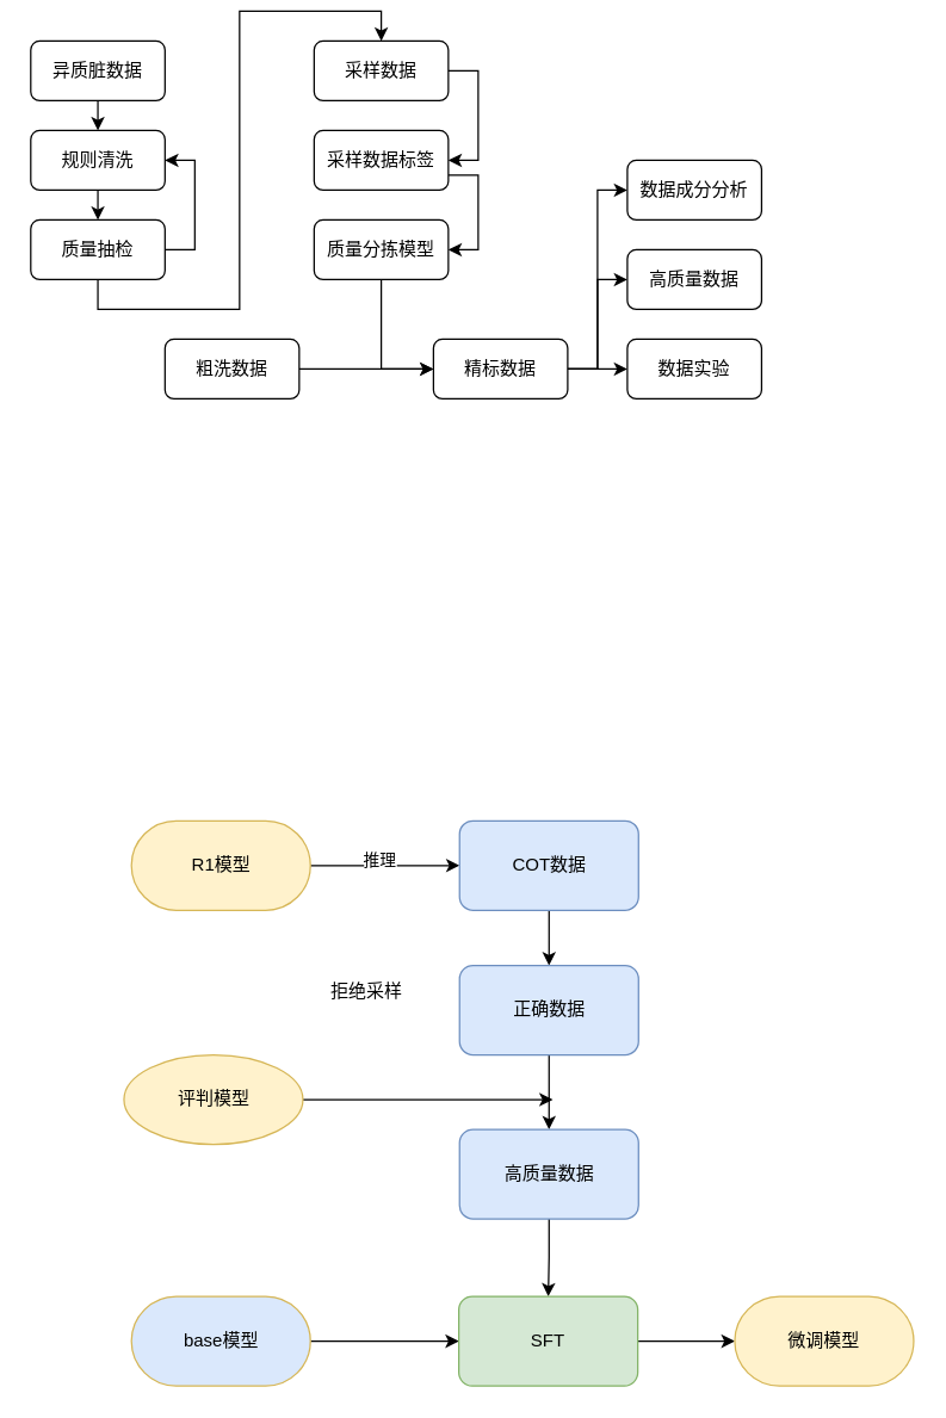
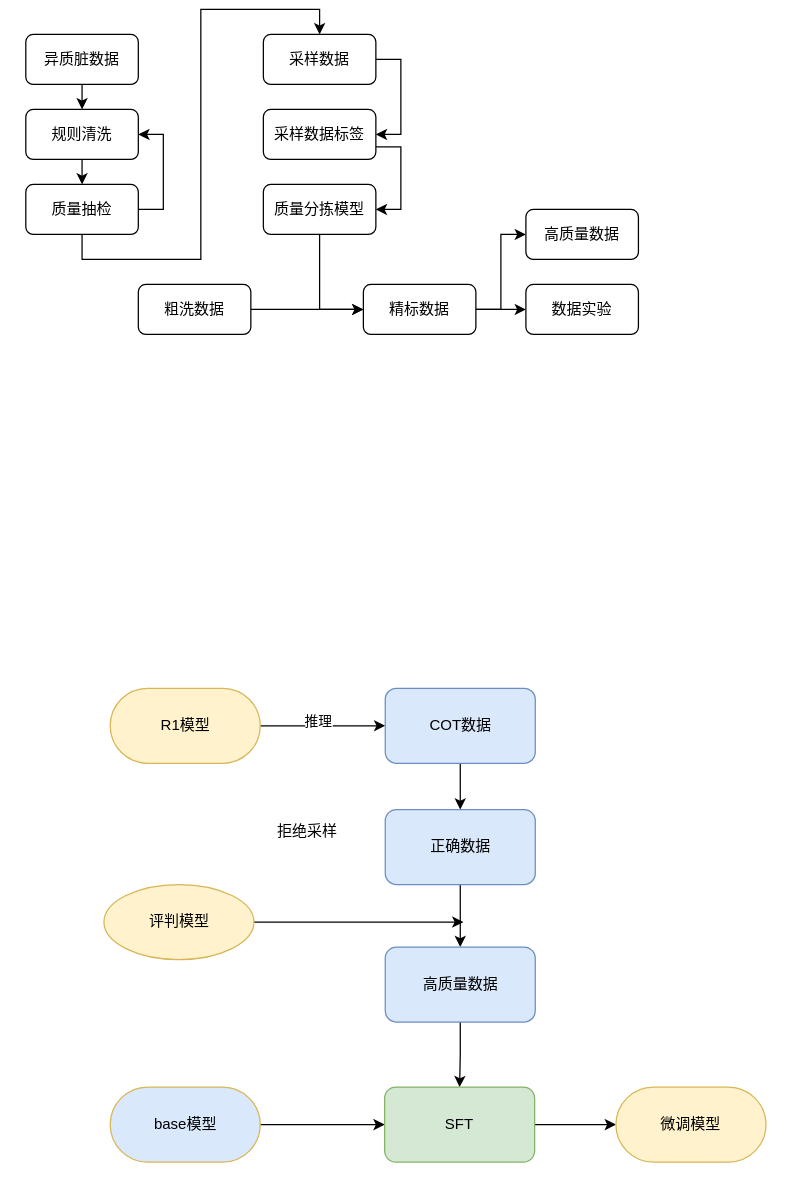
- <mxCell id="21" value="数据成分分析" style="rounded=1;whiteSpace=wrap;html=1;" parent="1" vertex="1"><mxGeometry x="420" y="100" width="90" height="40" as="geometry" /></mxCell>
- <mxCell id="17" style="edgeStyle=orthogonalEdgeStyle;rounded=0;orthogonalLoop=1;jettySize=auto;html=1;exitX=1;exitY=0.5;exitDx=0;exitDy=0;entryX=0;entryY=0.5;entryDx=0;entryDy=0;" parent="1" source="20" target="21" edge="1"><mxGeometry relative="1" as="geometry" /></mxCell>
